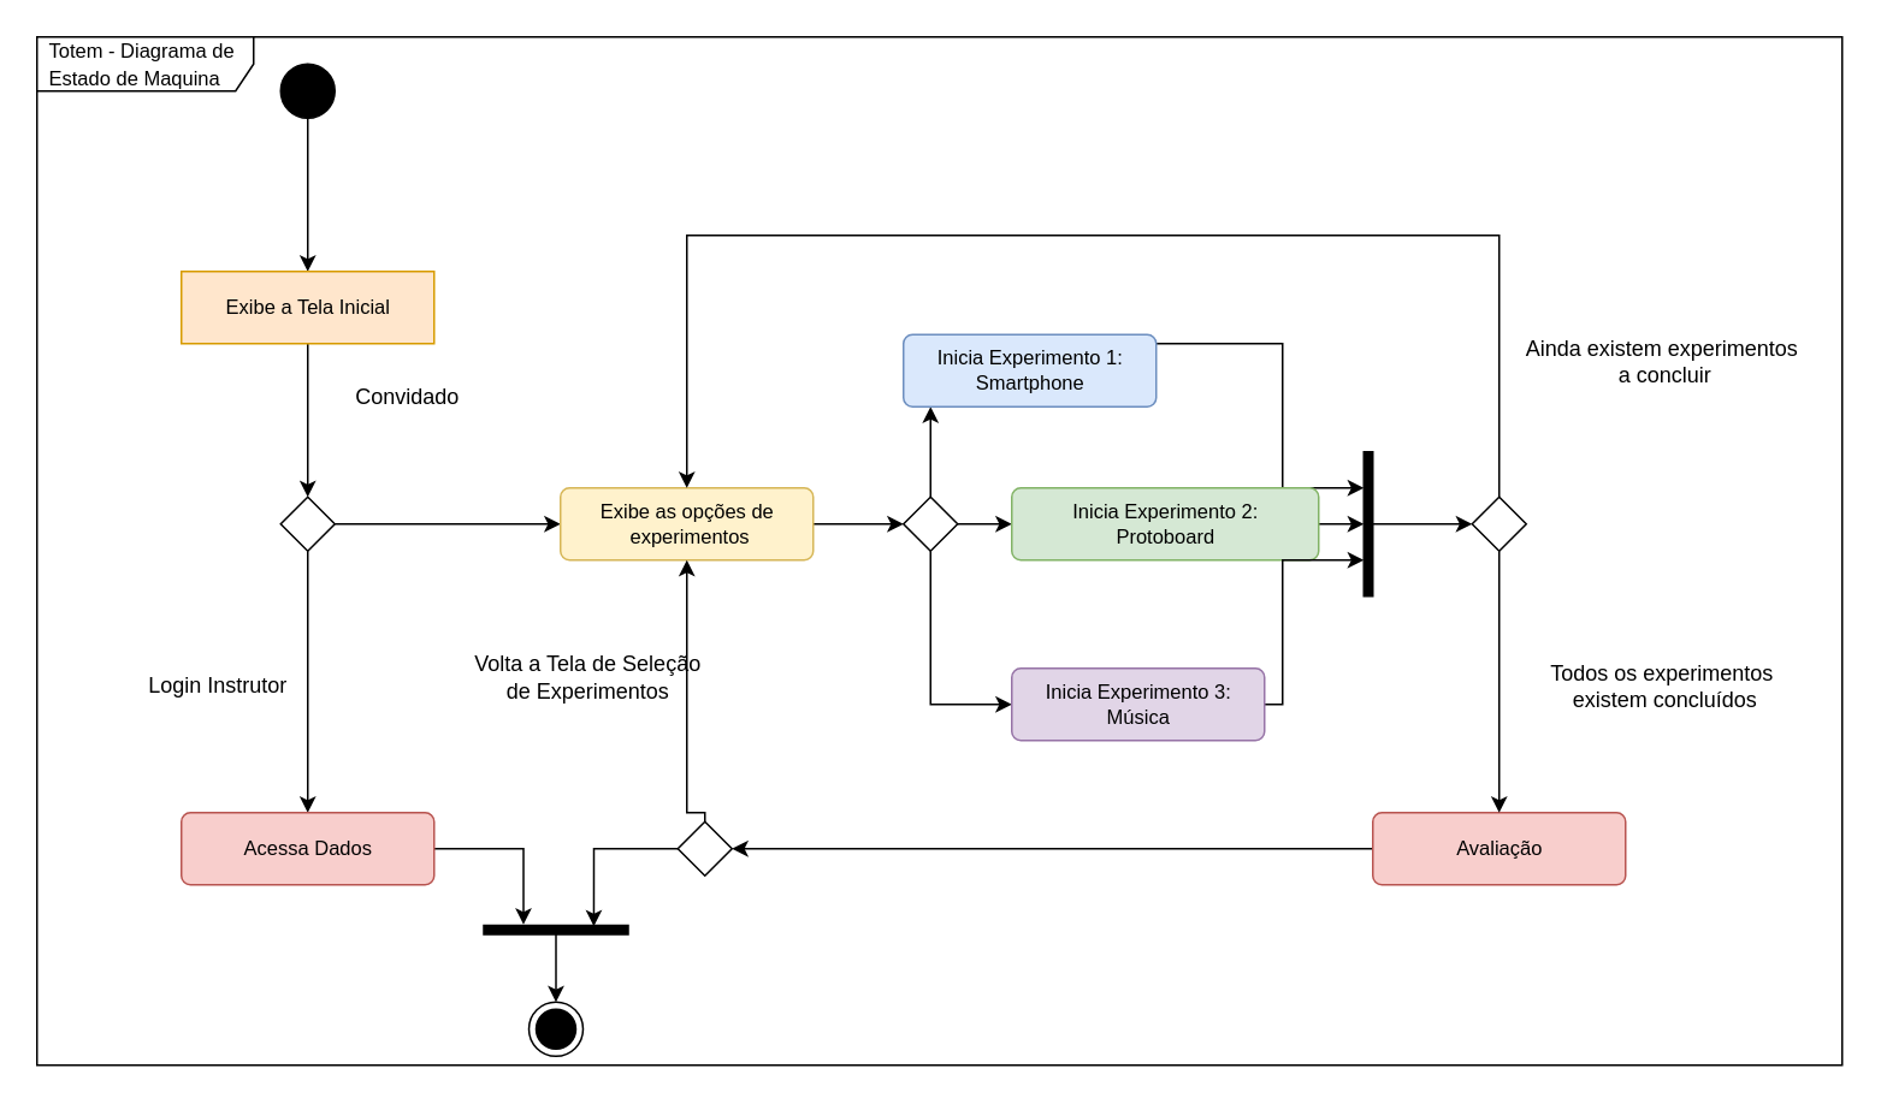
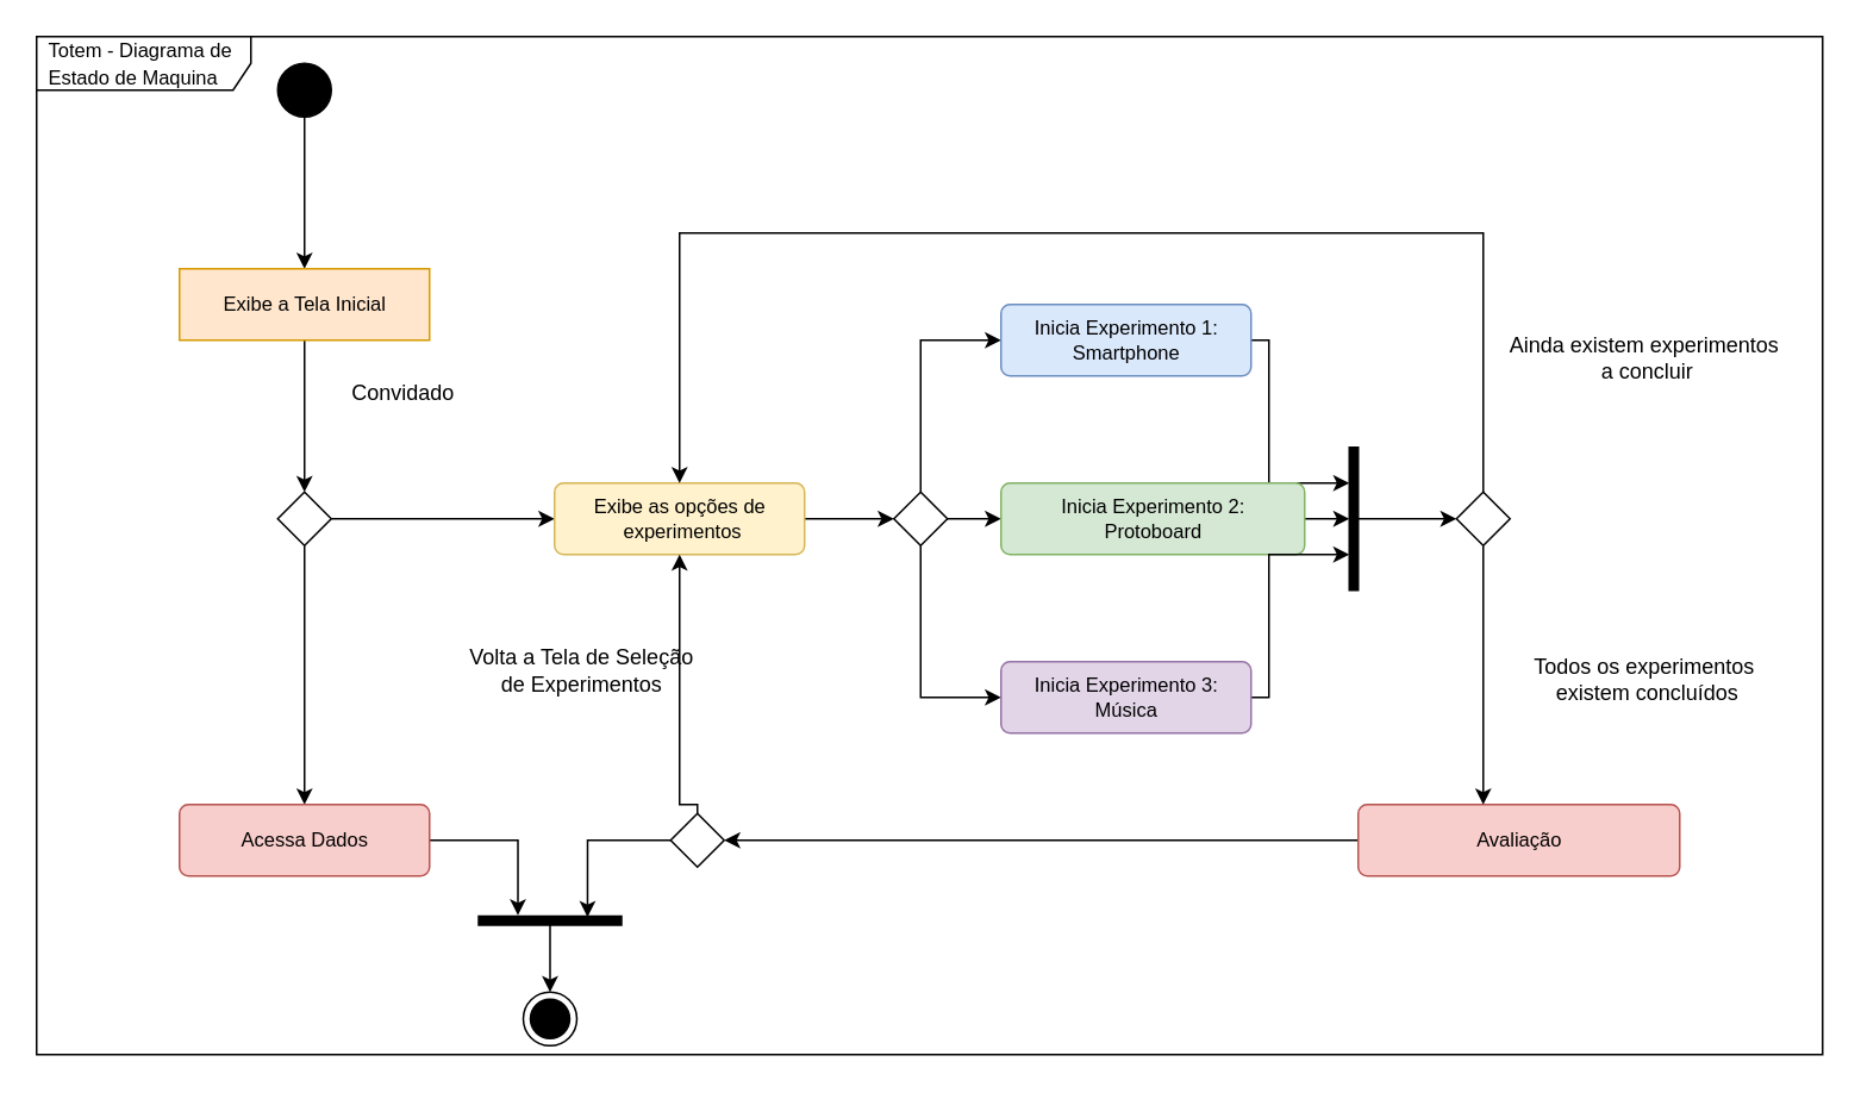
- <mxCell id="21" value="&lt;div&gt;Inicia Experimento 1:&lt;/div&gt;&lt;div&gt;Smartphone&lt;/div&gt;" style="html=1;align=center;verticalAlign=middle;rounded=1;absoluteArcSize=1;arcSize=10;dashed=0;fontSize=11;fillColor=#dae8fc;strokeColor=#6c8ebf;" parent="1" vertex="1"><mxGeometry x="500" y="185" width="140" height="40" as="geometry" /></mxCell>
+ <mxCell id="21" value="&lt;div&gt;Inicia Experimento 1:&lt;/div&gt;&lt;div&gt;Smartphone&lt;/div&gt;" style="html=1;align=center;verticalAlign=middle;rounded=1;absoluteArcSize=1;arcSize=10;dashed=0;fontSize=11;fillColor=#dae8fc;strokeColor=#6c8ebf;" parent="1" vertex="1"><mxGeometry x="560" y="170" width="140" height="40" as="geometry" /></mxCell>
- <mxCell id="12" value="Login Instrutor" style="text;html=1;align=center;verticalAlign=middle;resizable=0;points=[];autosize=1;strokeColor=none;fillColor=none;fontSize=12;" parent="1" vertex="1"><mxGeometry x="70" y="365" width="100" height="30" as="geometry" /></mxCell>
- <mxCell id="28" value="Avaliação" style="html=1;align=center;verticalAlign=middle;rounded=1;absoluteArcSize=1;arcSize=10;dashed=0;fontSize=11;fillColor=#f8cecc;strokeColor=#b85450;" parent="1" vertex="1"><mxGeometry x="760" y="450" width="140" height="40" as="geometry" /></mxCell>
+ <mxCell id="28" value="Avaliação" style="html=1;align=center;verticalAlign=middle;rounded=1;absoluteArcSize=1;arcSize=10;dashed=0;fontSize=11;fillColor=#f8cecc;strokeColor=#b85450;" parent="1" vertex="1"><mxGeometry x="760" y="450" width="180" height="40" as="geometry" /></mxCell>
